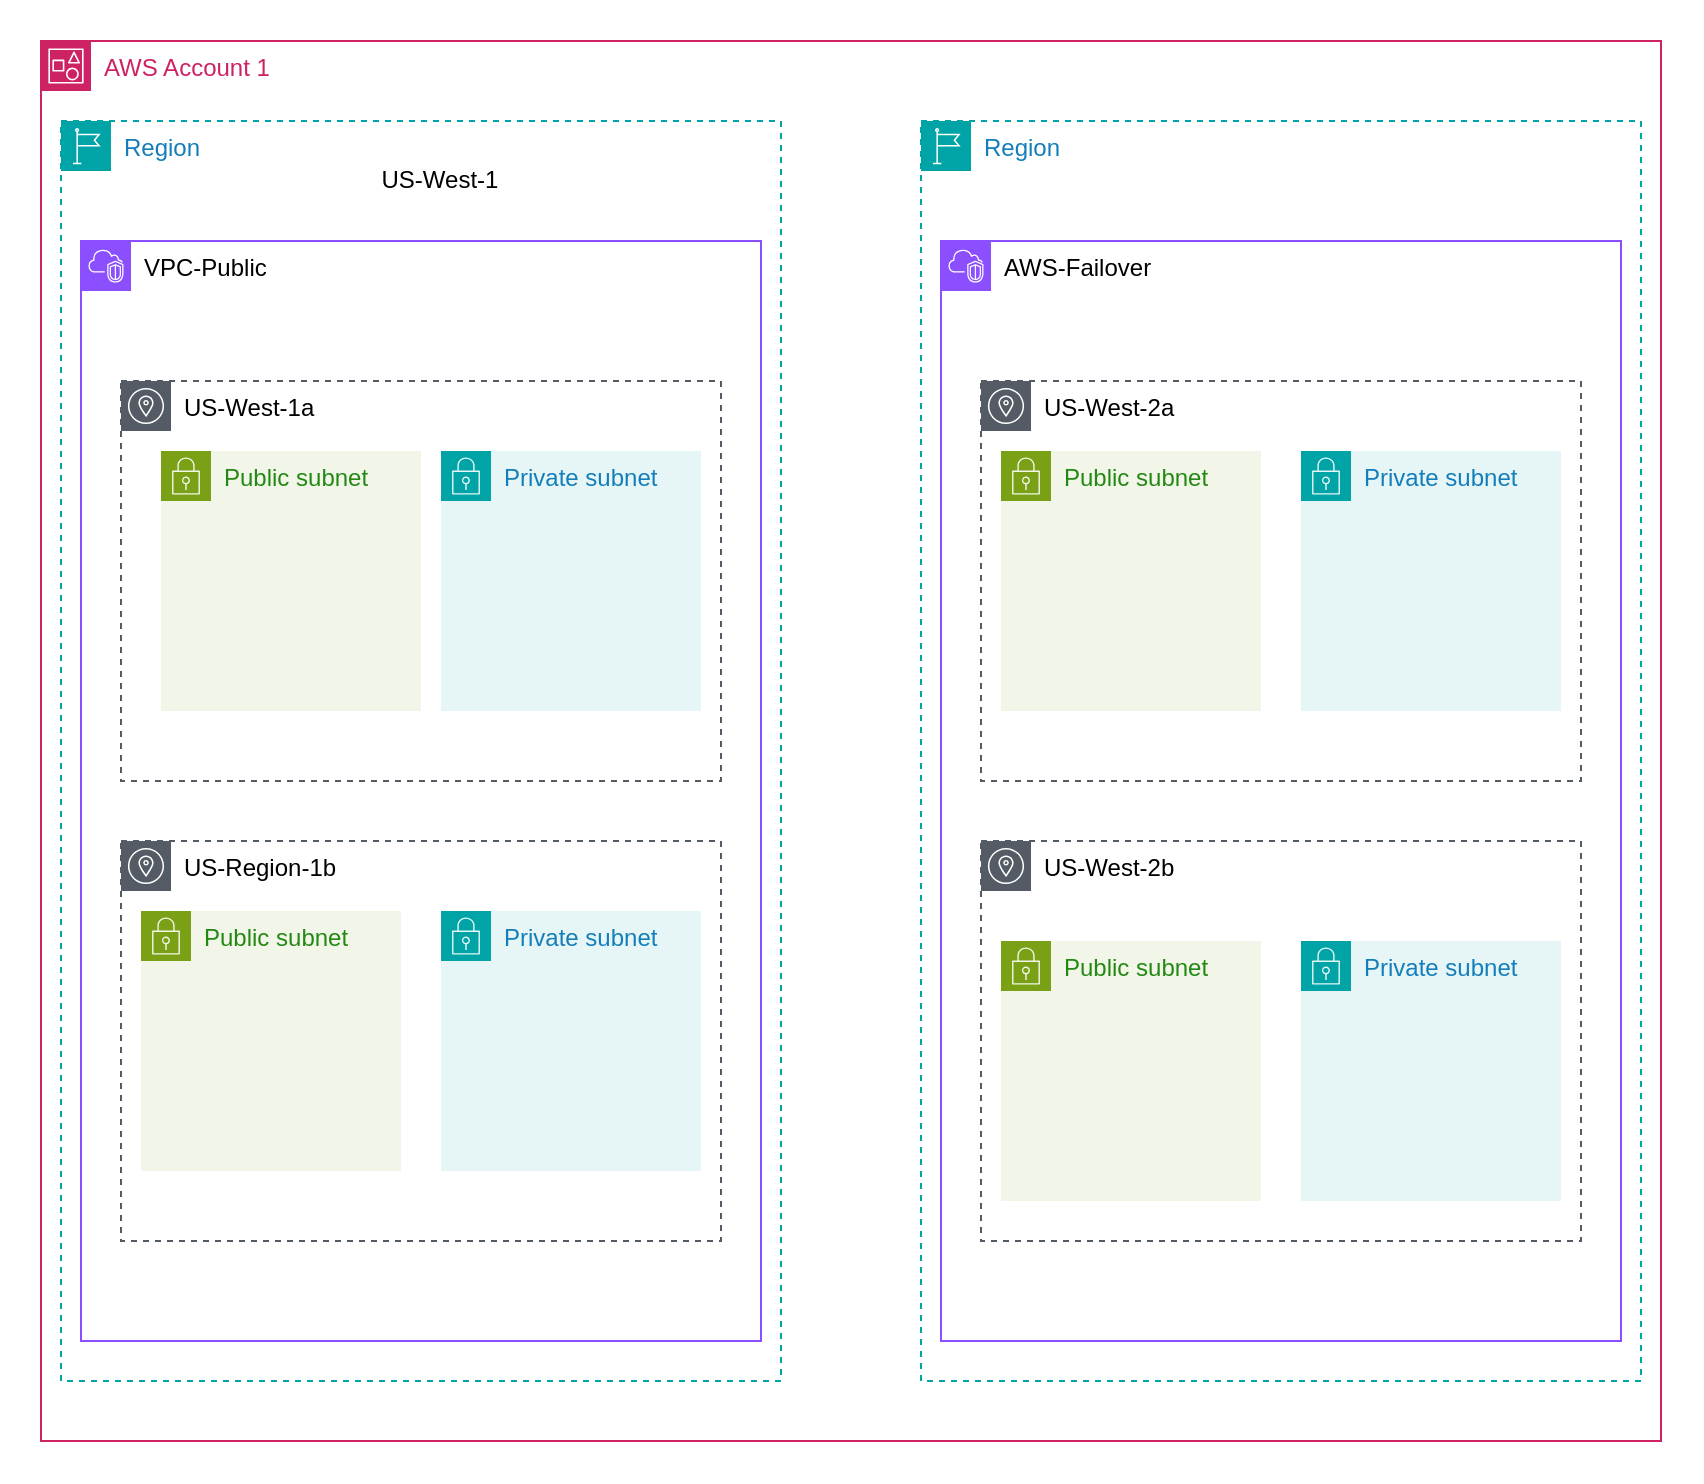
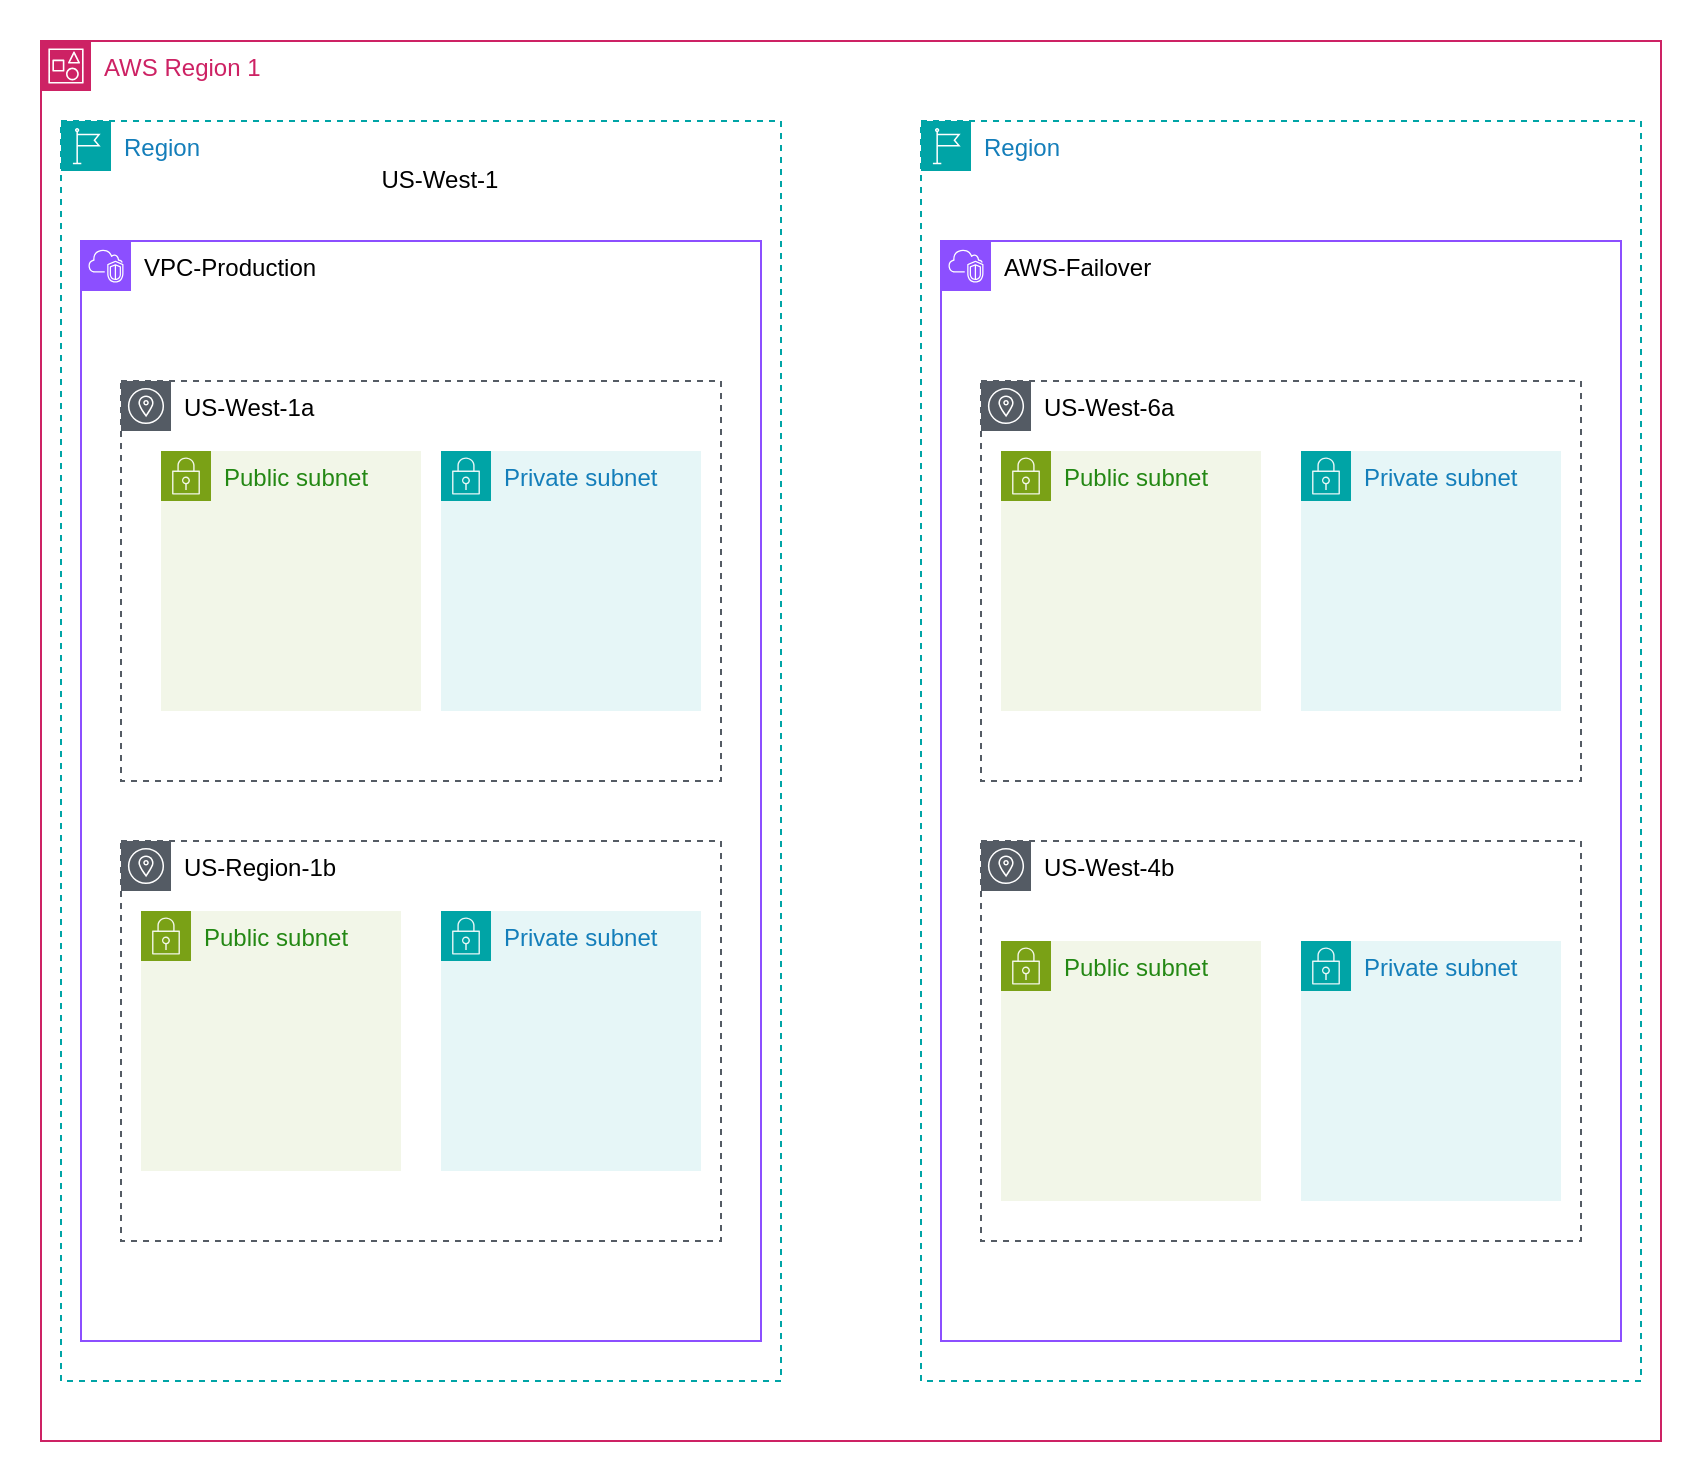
- <mxCell id="2" value="AWS Account 1" style="points=[[0,0],[0.25,0],[0.5,0],[0.75,0],[1,0],[1,0.25],[1,0.5],[1,0.75],[1,1],[0.75,1],[0.5,1],[0.25,1],[0,1],[0,0.75],[0,0.5],[0,0.25]];outlineConnect=0;gradientColor=none;html=1;whiteSpace=wrap;fontSize=12;fontStyle=0;container=1;pointerEvents=0;collapsible=0;recursiveResize=0;shape=mxgraph.aws4.group;grIcon=mxgraph.aws4.group_account;strokeColor=#CD2264;fillColor=none;verticalAlign=top;align=left;spacingLeft=30;fontColor=#CD2264;dashed=0;" parent="1" vertex="1"><mxGeometry y="20" width="810" height="700" as="geometry" x="20" /></mxCell>
+ <mxCell id="2" value="AWS Region 1" style="points=[[0,0],[0.25,0],[0.5,0],[0.75,0],[1,0],[1,0.25],[1,0.5],[1,0.75],[1,1],[0.75,1],[0.5,1],[0.25,1],[0,1],[0,0.75],[0,0.5],[0,0.25]];outlineConnect=0;gradientColor=none;html=1;whiteSpace=wrap;fontSize=12;fontStyle=0;container=1;pointerEvents=0;collapsible=0;recursiveResize=0;shape=mxgraph.aws4.group;grIcon=mxgraph.aws4.group_account;strokeColor=#CD2264;fillColor=none;verticalAlign=top;align=left;spacingLeft=30;fontColor=#CD2264;dashed=0;" parent="1" vertex="1"><mxGeometry y="20" width="810" height="700" as="geometry" x="20" /></mxCell>
- <mxCell id="5" value="&lt;font color=&quot;#000000&quot;&gt;VPC-Public&lt;/font&gt;" style="points=[[0,0],[0.25,0],[0.5,0],[0.75,0],[1,0],[1,0.25],[1,0.5],[1,0.75],[1,1],[0.75,1],[0.5,1],[0.25,1],[0,1],[0,0.75],[0,0.5],[0,0.25]];outlineConnect=0;gradientColor=none;html=1;whiteSpace=wrap;fontSize=12;fontStyle=0;container=1;pointerEvents=0;collapsible=0;recursiveResize=0;shape=mxgraph.aws4.group;grIcon=mxgraph.aws4.group_vpc2;strokeColor=#8C4FFF;fillColor=none;verticalAlign=top;align=left;spacingLeft=30;fontColor=#AAB7B8;dashed=0;" parent="3" vertex="1"><mxGeometry x="10" y="60" width="340" height="550" as="geometry" /></mxCell>
+ <mxCell id="5" value="&lt;font color=&quot;#000000&quot;&gt;VPC-Production&lt;/font&gt;" style="points=[[0,0],[0.25,0],[0.5,0],[0.75,0],[1,0],[1,0.25],[1,0.5],[1,0.75],[1,1],[0.75,1],[0.5,1],[0.25,1],[0,1],[0,0.75],[0,0.5],[0,0.25]];outlineConnect=0;gradientColor=none;html=1;whiteSpace=wrap;fontSize=12;fontStyle=0;container=1;pointerEvents=0;collapsible=0;recursiveResize=0;shape=mxgraph.aws4.group;grIcon=mxgraph.aws4.group_vpc2;strokeColor=#8C4FFF;fillColor=none;verticalAlign=top;align=left;spacingLeft=30;fontColor=#AAB7B8;dashed=0;" parent="3" vertex="1"><mxGeometry x="10" y="60" width="340" height="550" as="geometry" /></mxCell>
- <mxCell id="14" value="&lt;font color=&quot;#000000&quot;&gt;US-West-2a&lt;/font&gt;" style="sketch=0;outlineConnect=0;gradientColor=none;html=1;whiteSpace=wrap;fontSize=12;fontStyle=0;shape=mxgraph.aws4.group;grIcon=mxgraph.aws4.group_availability_zone;strokeColor=#545B64;fillColor=none;verticalAlign=top;align=left;spacingLeft=30;fontColor=#545B64;dashed=1;" parent="13" vertex="1"><mxGeometry x="20" y="70" width="300" height="200" as="geometry" /></mxCell>
+ <mxCell id="14" value="&lt;font color=&quot;#000000&quot;&gt;US-West-6a&lt;/font&gt;" style="sketch=0;outlineConnect=0;gradientColor=none;html=1;whiteSpace=wrap;fontSize=12;fontStyle=0;shape=mxgraph.aws4.group;grIcon=mxgraph.aws4.group_availability_zone;strokeColor=#545B64;fillColor=none;verticalAlign=top;align=left;spacingLeft=30;fontColor=#545B64;dashed=1;" parent="13" vertex="1"><mxGeometry x="20" y="70" width="300" height="200" as="geometry" /></mxCell>
- <mxCell id="15" value="&lt;font color=&quot;#000000&quot;&gt;US-West-2b&lt;/font&gt;" style="sketch=0;outlineConnect=0;gradientColor=none;html=1;whiteSpace=wrap;fontSize=12;fontStyle=0;shape=mxgraph.aws4.group;grIcon=mxgraph.aws4.group_availability_zone;strokeColor=#545B64;fillColor=none;verticalAlign=top;align=left;spacingLeft=30;fontColor=#545B64;dashed=1;" parent="13" vertex="1"><mxGeometry x="20" y="300" width="300" height="200" as="geometry" /></mxCell>
+ <mxCell id="15" value="&lt;font color=&quot;#000000&quot;&gt;US-West-4b&lt;/font&gt;" style="sketch=0;outlineConnect=0;gradientColor=none;html=1;whiteSpace=wrap;fontSize=12;fontStyle=0;shape=mxgraph.aws4.group;grIcon=mxgraph.aws4.group_availability_zone;strokeColor=#545B64;fillColor=none;verticalAlign=top;align=left;spacingLeft=30;fontColor=#545B64;dashed=1;" parent="13" vertex="1"><mxGeometry x="20" y="300" width="300" height="200" as="geometry" /></mxCell>
